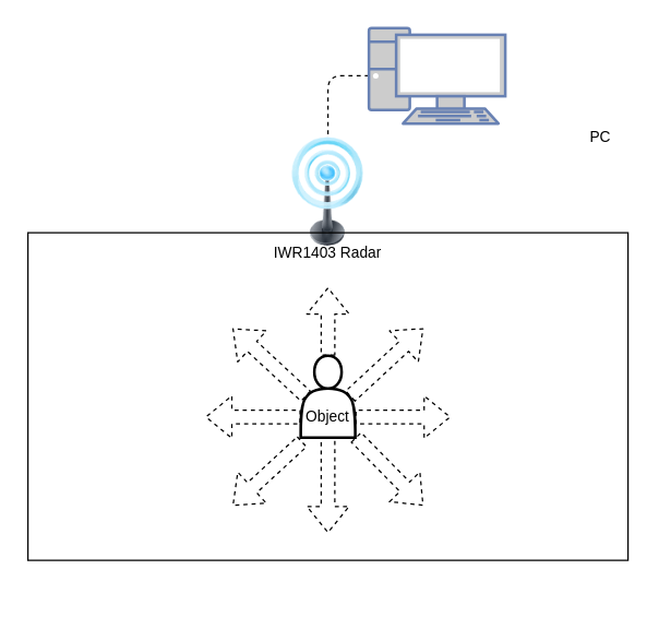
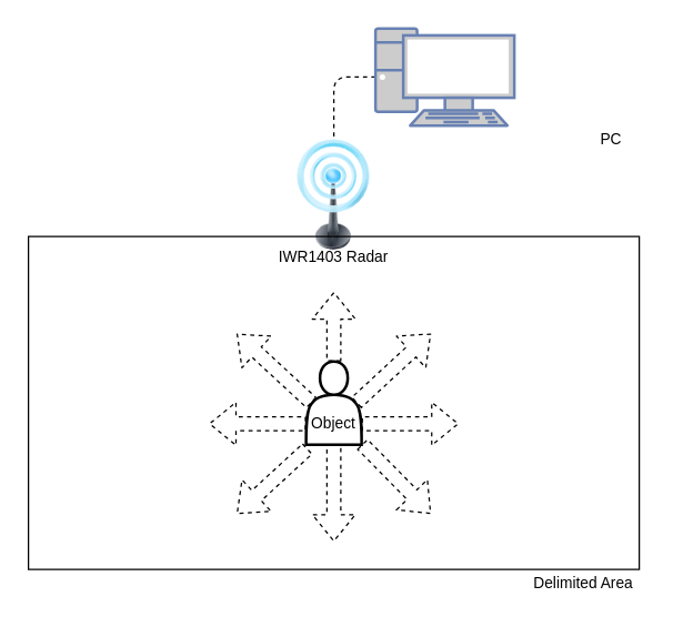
+ <mxCell id="18" value="&lt;font style=&quot;font-size: 11px;&quot;&gt;Delimited Area&lt;/font&gt;" style="text;html=1;strokeColor=none;fillColor=none;align=center;verticalAlign=middle;whiteSpace=wrap;rounded=0;strokeWidth=2;" vertex="1" parent="1"><mxGeometry x="370" y="410" width="100" height="20" as="geometry" /></mxCell>
